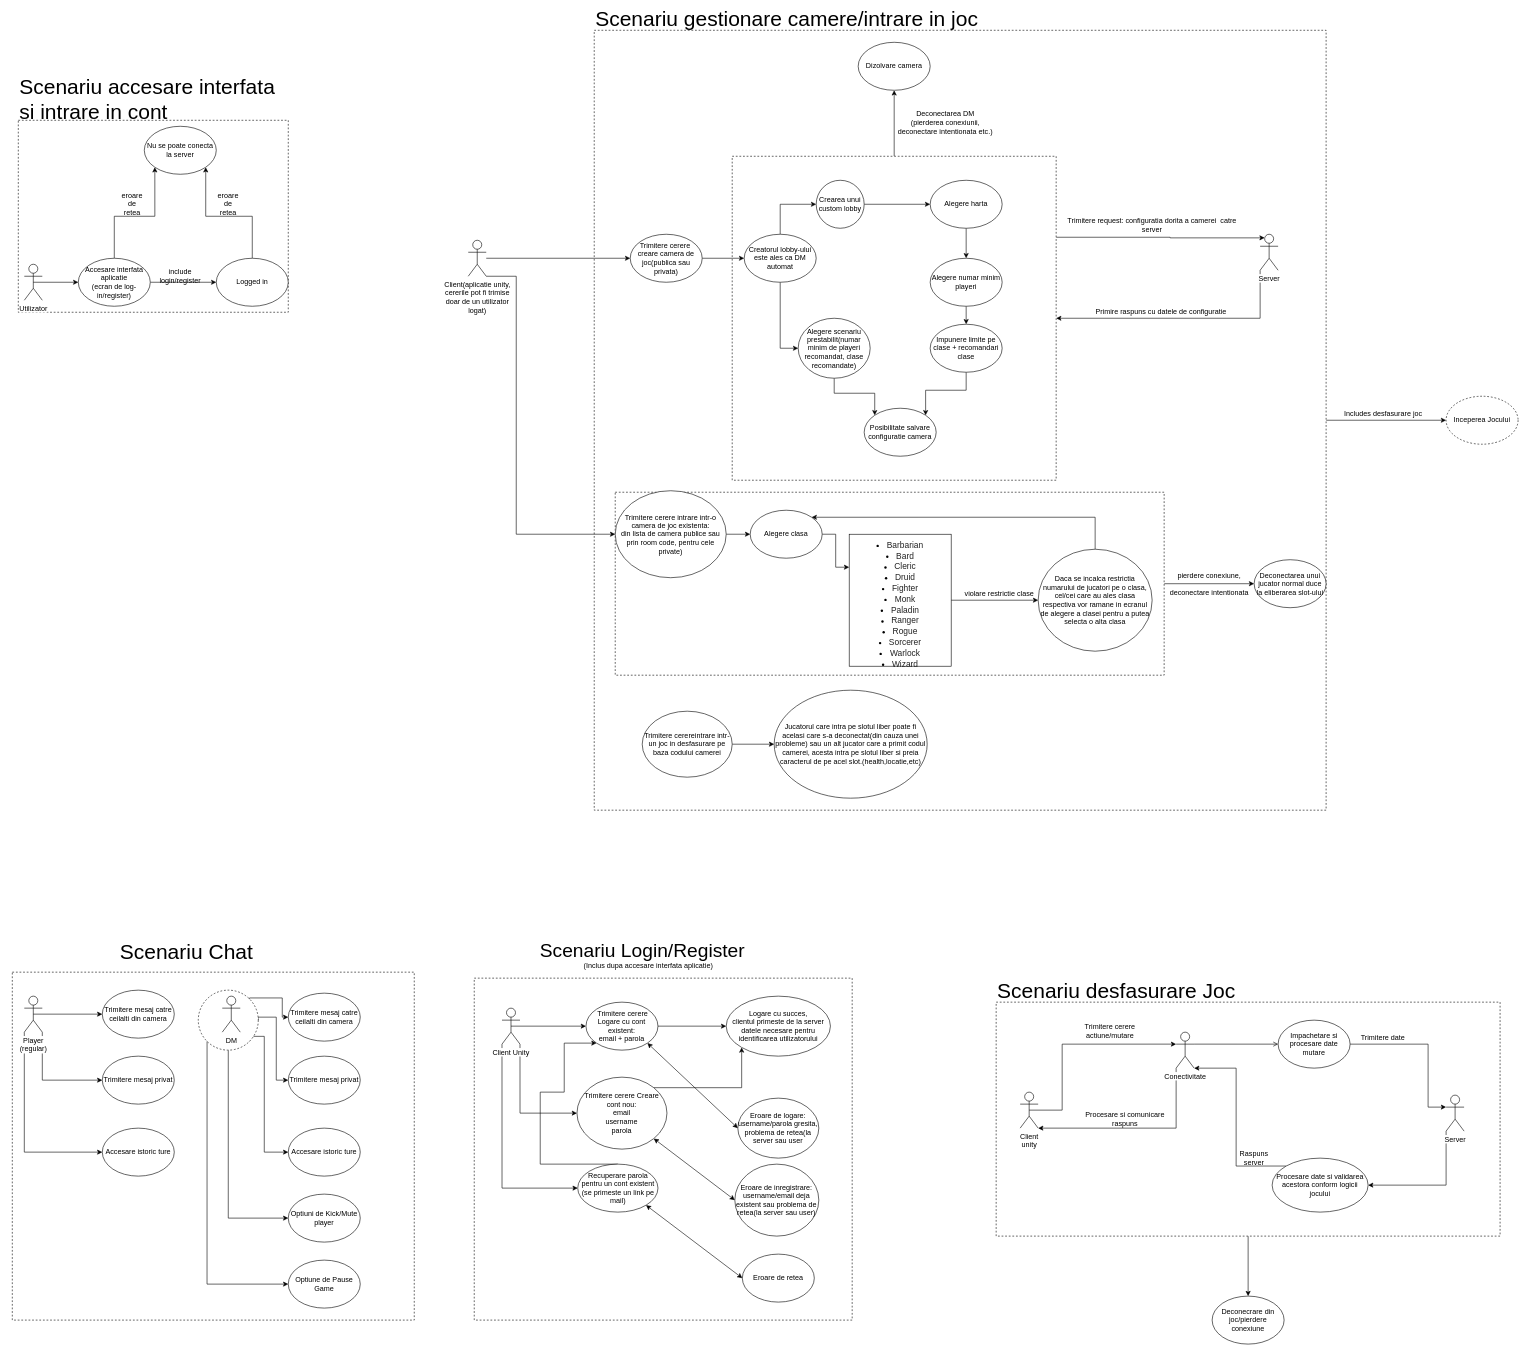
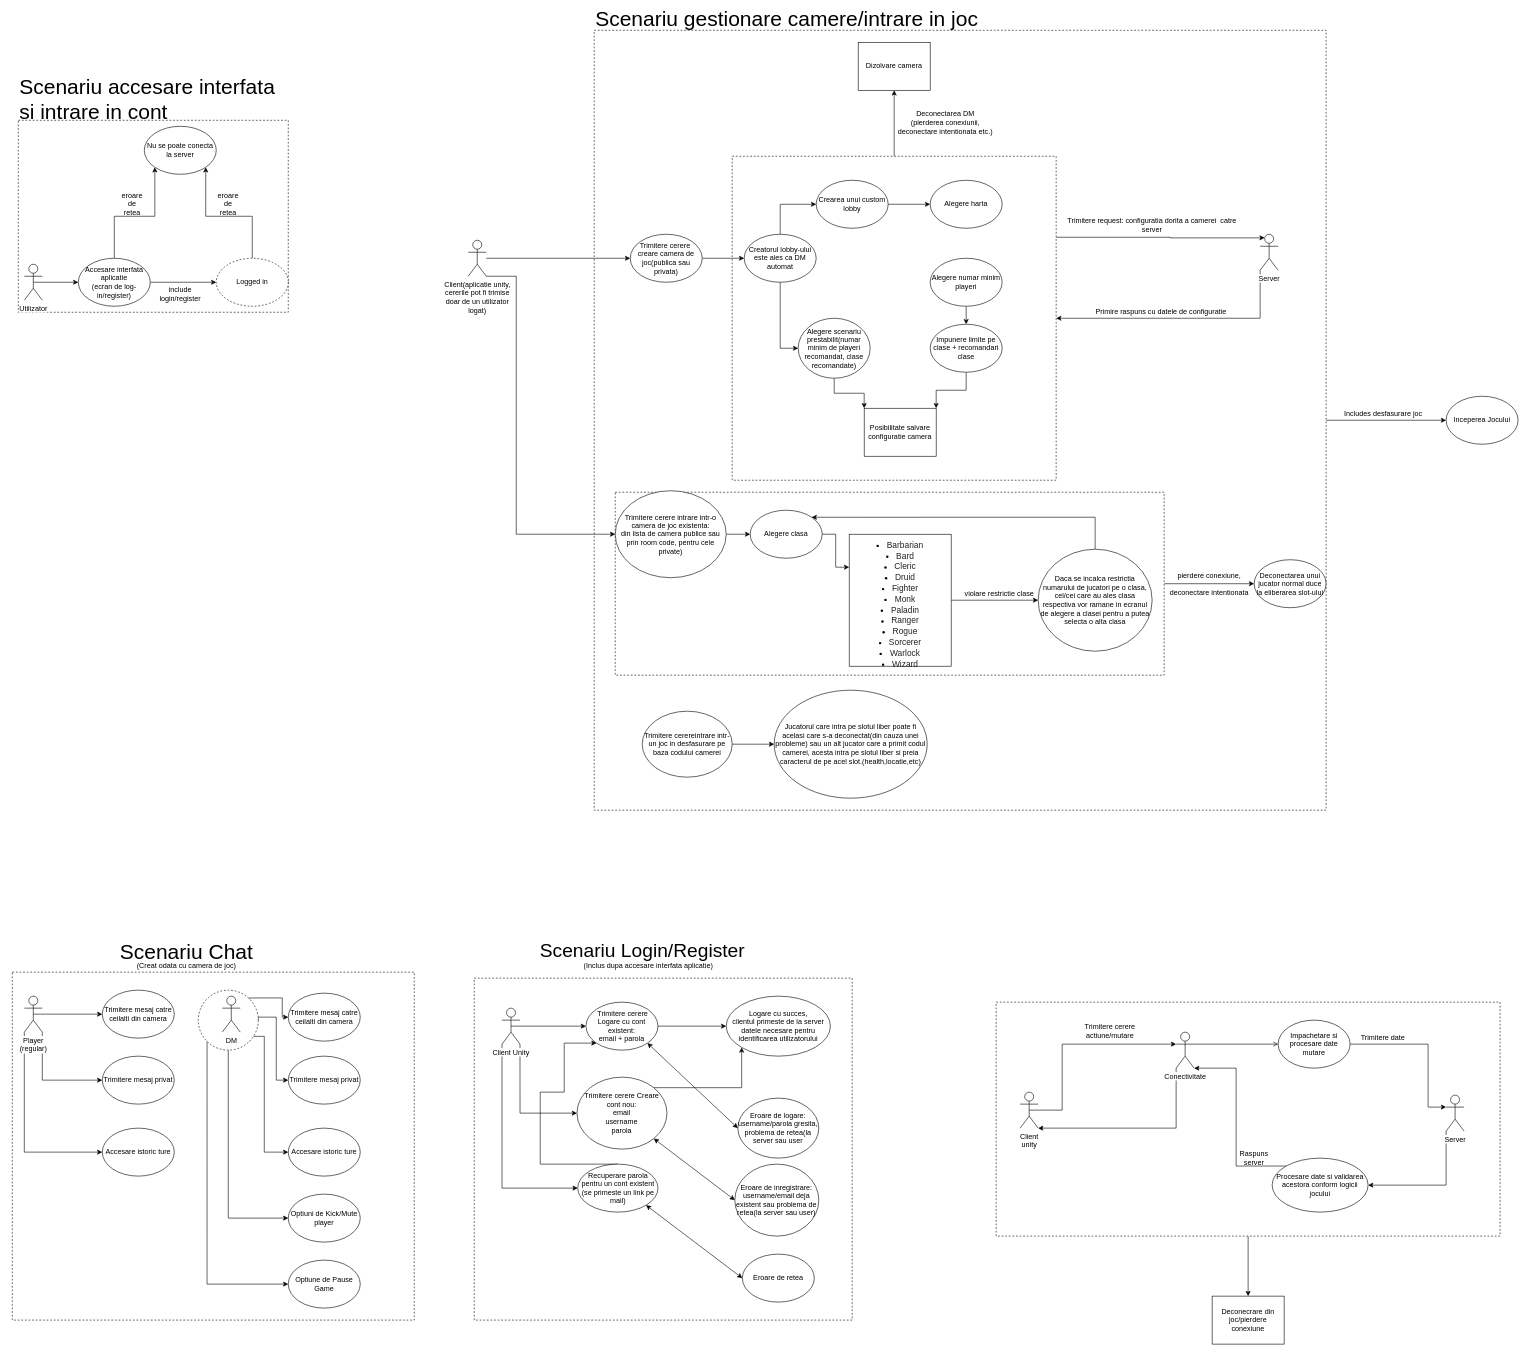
- <mxCell id="48" value="Dizolvare camera" style="ellipse;whiteSpace=wrap;html=1;" parent="1" vertex="1"><mxGeometry x="1430" y="70" width="120" height="80" as="geometry" /></mxCell>
+ <mxCell id="48" value="Dizolvare camera" style="whiteSpace=wrap;html=1;rounded=0;" parent="1" vertex="1"><mxGeometry x="1430" y="70" width="120" height="80" as="geometry" /></mxCell>
- <mxCell id="40" value="Crearea unui custom lobby" style="ellipse;whiteSpace=wrap;html=1;" parent="1" vertex="1"><mxGeometry x="1360" y="300" width="80" height="80" as="geometry" /></mxCell>
+ <mxCell id="40" value="Crearea unui custom lobby" style="ellipse;whiteSpace=wrap;html=1;" parent="1" vertex="1"><mxGeometry x="1360" y="300" width="120" height="80" as="geometry" /></mxCell>
- <mxCell id="41" style="edgeStyle=orthogonalEdgeStyle;rounded=0;orthogonalLoop=1;jettySize=auto;html=1;" parent="1" source="42" target="44" edge="1"><mxGeometry relative="1" as="geometry" /></mxCell>
- <mxCell id="27" value="include login/register" style="text;html=1;strokeColor=none;fillColor=none;align=center;verticalAlign=middle;whiteSpace=wrap;rounded=0;" parent="1" vertex="1"><mxGeometry x="270" y="450" width="60" height="20" as="geometry" /></mxCell>
+ <mxCell id="27" value="include login/register" style="text;html=1;strokeColor=none;fillColor=none;align=center;verticalAlign=middle;whiteSpace=wrap;rounded=0;" parent="1" vertex="1"><mxGeometry x="270" y="480" width="60" height="20" as="geometry" /></mxCell>
- <mxCell id="26" value="Logged in" style="ellipse;whiteSpace=wrap;html=1;" parent="1" vertex="1"><mxGeometry x="360" y="430" width="120" height="80" as="geometry" /></mxCell>
+ <mxCell id="26" value="Logged in" style="ellipse;whiteSpace=wrap;html=1;dashed=1;" parent="1" vertex="1"><mxGeometry x="360" y="430" width="120" height="80" as="geometry" /></mxCell>
- <mxCell id="64" value="Inceperea Jocului" style="ellipse;whiteSpace=wrap;html=1;dashed=1;" parent="1" vertex="1"><mxGeometry x="2410" y="660" width="120" height="80" as="geometry" /></mxCell>
+ <mxCell id="64" value="Inceperea Jocului" style="ellipse;whiteSpace=wrap;html=1;" parent="1" vertex="1"><mxGeometry x="2410" y="660" width="120" height="80" as="geometry" /></mxCell>
- <mxCell id="47" value="Posibilitate salvare configuratie camera" style="ellipse;whiteSpace=wrap;html=1;" parent="1" vertex="1"><mxGeometry x="1440" y="680" width="120" height="80" as="geometry" /></mxCell>
+ <mxCell id="47" value="Posibilitate salvare configuratie camera" style="whiteSpace=wrap;html=1;rounded=0;" parent="1" vertex="1"><mxGeometry x="1440" y="680" width="120" height="80" as="geometry" /></mxCell>
+ <mxCell id="67" value="(Creat odata cu camera de joc)" style="text;html=1;align=center;verticalAlign=middle;resizable=0;points=[];autosize=1;" parent="1" vertex="1"><mxGeometry x="220" y="1600" width="180" height="20" as="geometry" /></mxCell>
- <mxCell id="124" value="&lt;span style=&quot;font-size: 35px&quot;&gt;Scenariu desfasurare Joc&lt;/span&gt;" style="text;html=1;strokeColor=none;fillColor=none;align=left;verticalAlign=middle;whiteSpace=wrap;rounded=0;" vertex="1" parent="1"><mxGeometry x="1660" y="1630" width="830" height="40" as="geometry" /></mxCell>
- <mxCell id="122" value="Procesare si comunicare raspuns" style="text;html=1;strokeColor=none;fillColor=none;align=center;verticalAlign=middle;whiteSpace=wrap;rounded=0;" vertex="1" parent="1"><mxGeometry x="1790" y="1850" width="170" height="30" as="geometry" /></mxCell>
- <mxCell id="123" value="Deconecrare din joc/pierdere conexiune" style="ellipse;whiteSpace=wrap;html=1;" vertex="1" parent="1"><mxGeometry x="2020" y="2160" width="120" height="80" as="geometry" /></mxCell>
+ <mxCell id="123" value="Deconecrare din joc/pierdere conexiune" style="whiteSpace=wrap;html=1;rounded=0;" vertex="1" parent="1"><mxGeometry x="2020" y="2160" width="120" height="80" as="geometry" /></mxCell>
